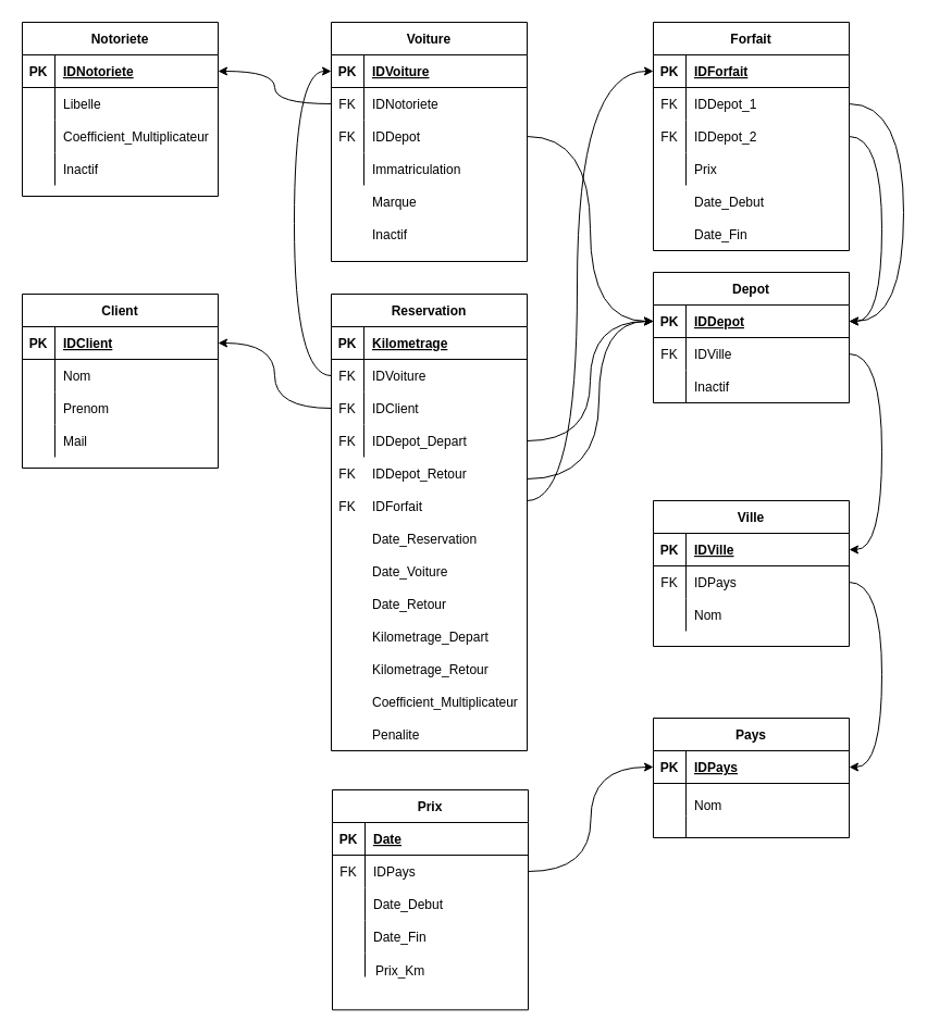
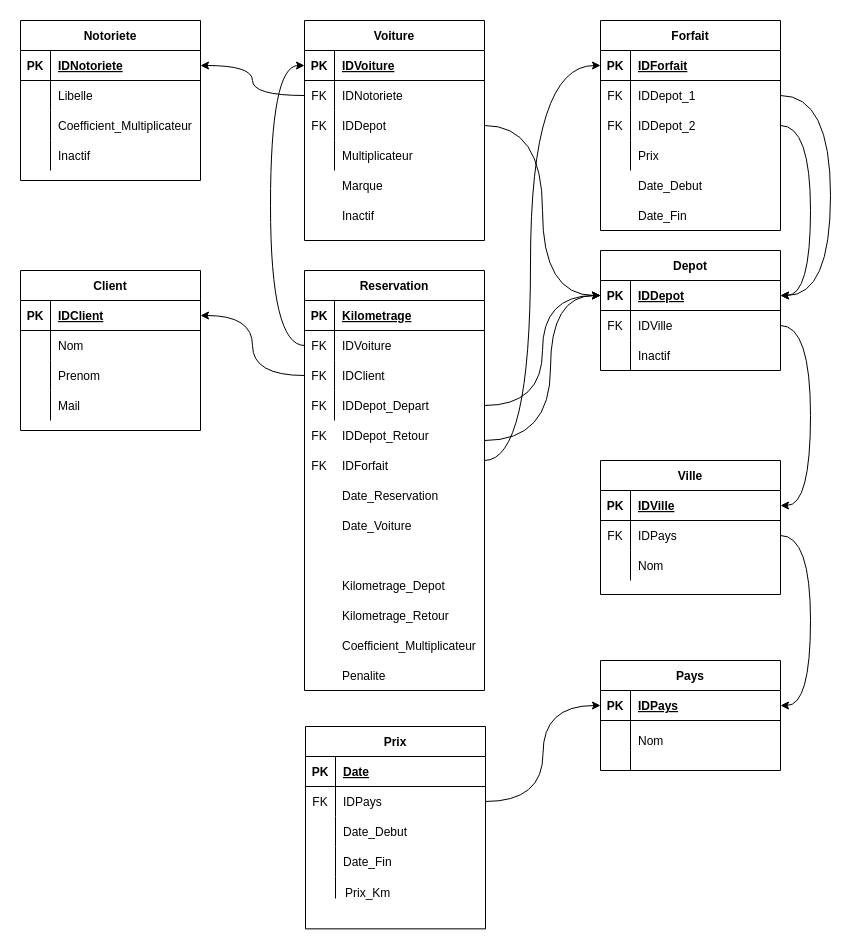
- <mxCell id="28" value="Immatriculation" style="shape=partialRectangle;connectable=0;fillColor=none;top=0;left=0;bottom=0;right=0;align=left;spacingLeft=6;overflow=hidden;" parent="26" vertex="1"><mxGeometry x="30" width="150" height="30" as="geometry" /></mxCell>
+ <mxCell id="28" value="Multiplicateur" style="shape=partialRectangle;connectable=0;fillColor=none;top=0;left=0;bottom=0;right=0;align=left;spacingLeft=6;overflow=hidden;" parent="26" vertex="1"><mxGeometry x="30" width="150" height="30" as="geometry" /></mxCell>
- <mxCell id="134" value="Date_Retour" style="shape=partialRectangle;connectable=0;fillColor=none;top=0;left=0;bottom=0;right=0;align=left;spacingLeft=6;overflow=hidden;" parent="1" vertex="1"><mxGeometry x="334" y="540" width="150" height="30" as="geometry" /></mxCell>
- <mxCell id="138" value="Kilometrage_Depart" style="shape=partialRectangle;connectable=0;fillColor=none;top=0;left=0;bottom=0;right=0;align=left;spacingLeft=6;overflow=hidden;" parent="1" vertex="1"><mxGeometry x="334" y="570" width="150" height="30" as="geometry" /></mxCell>
+ <mxCell id="138" value="Kilometrage_Depot" style="shape=partialRectangle;connectable=0;fillColor=none;top=0;left=0;bottom=0;right=0;align=left;spacingLeft=6;overflow=hidden;" parent="1" vertex="1"><mxGeometry x="334" y="570" width="150" height="30" as="geometry" /></mxCell>
